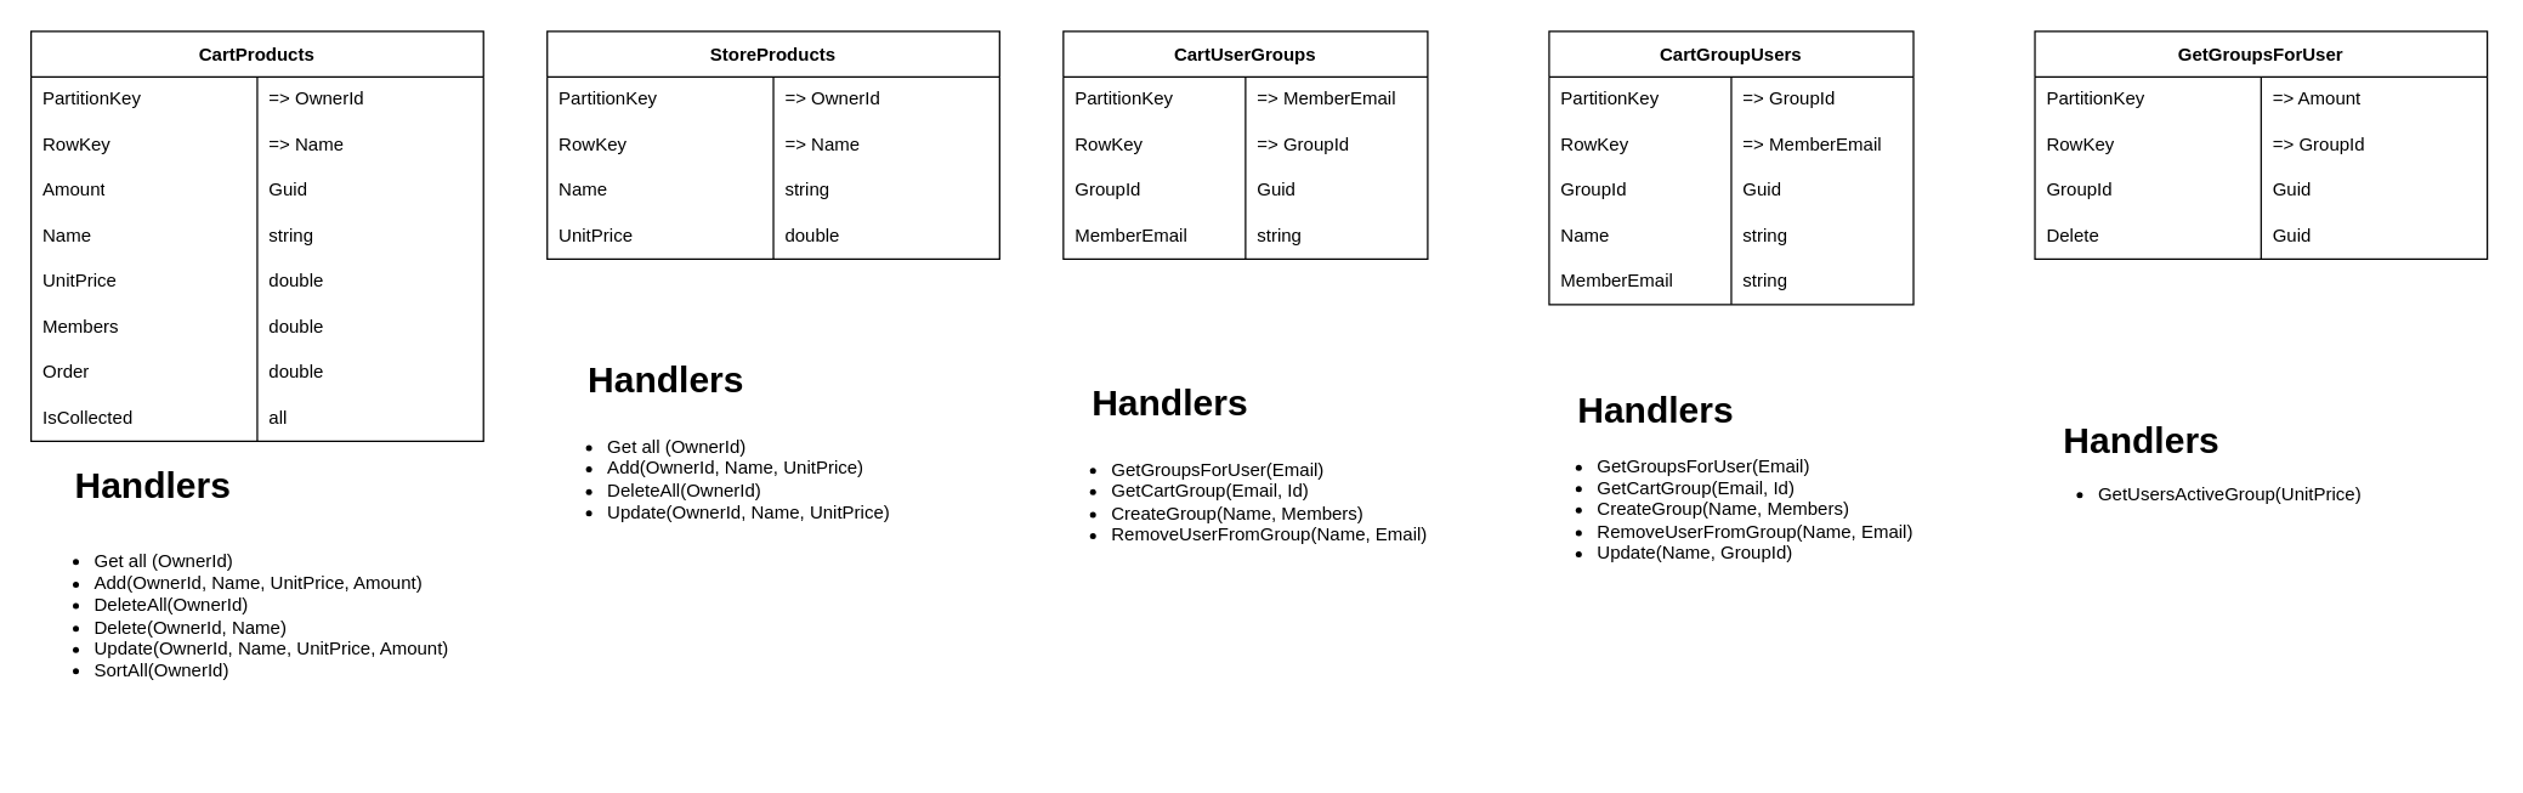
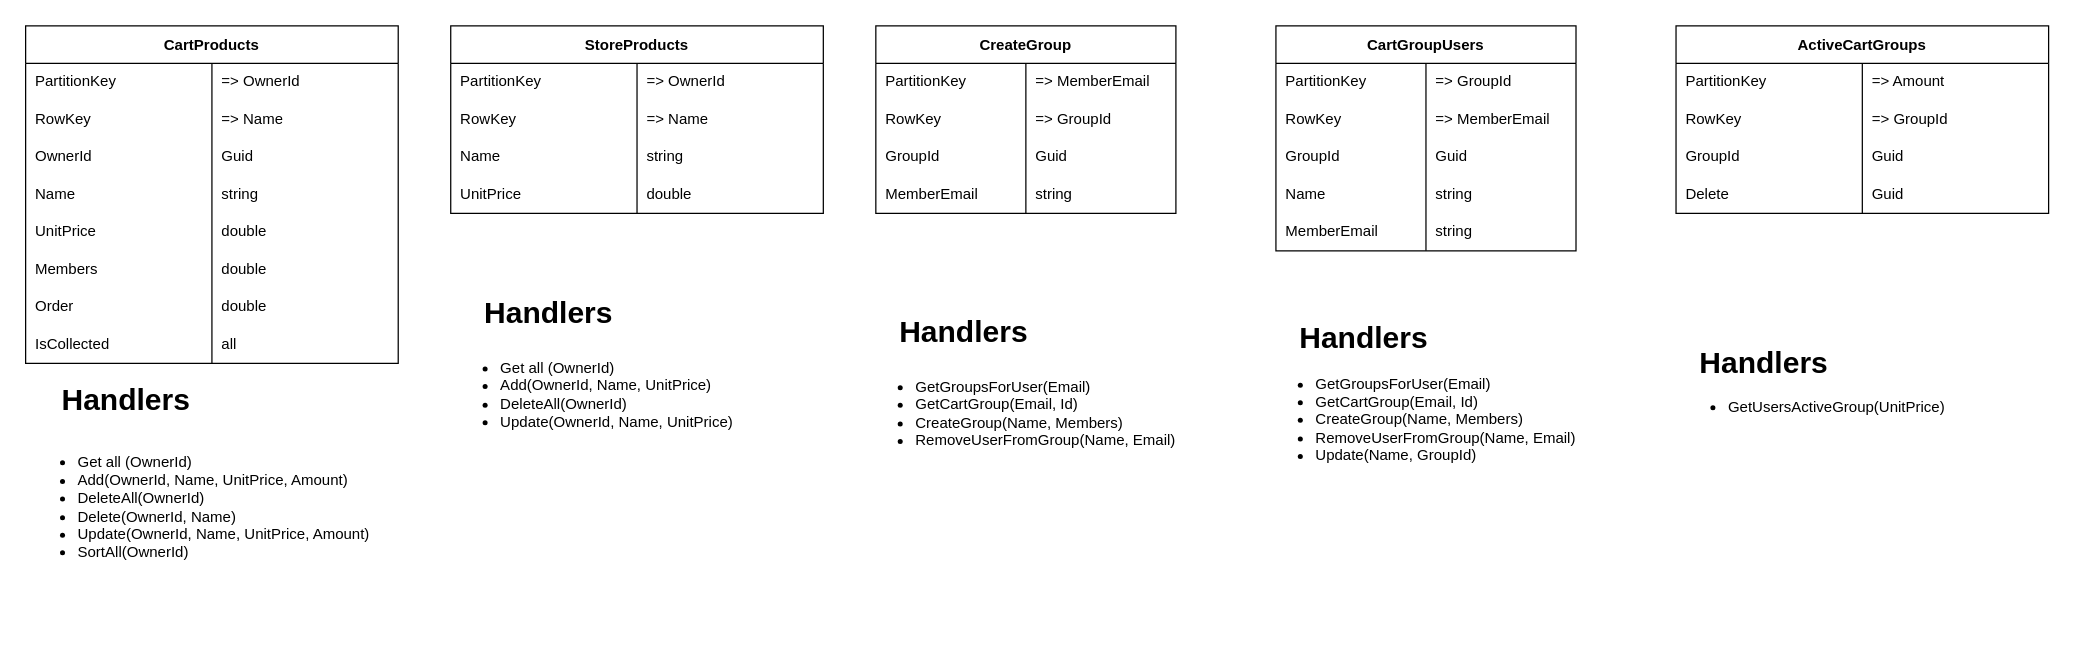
- <mxCell id="46" value="CartUserGroups" style="shape=table;startSize=30;container=1;collapsible=0;childLayout=tableLayout;fixedRows=1;rowLines=0;fontStyle=1;" vertex="1" parent="1"><mxGeometry x="700" y="20" width="240" height="150" as="geometry" /></mxCell>
+ <mxCell id="46" value="CreateGroup" style="shape=table;startSize=30;container=1;collapsible=0;childLayout=tableLayout;fixedRows=1;rowLines=0;fontStyle=1;" vertex="1" parent="1"><mxGeometry x="700" y="20" width="240" height="150" as="geometry" /></mxCell>
- <mxCell id="61" value="GetGroupsForUser" style="shape=table;startSize=30;container=1;collapsible=0;childLayout=tableLayout;fixedRows=1;rowLines=0;fontStyle=1;" vertex="1" parent="1"><mxGeometry x="1340" y="20" width="298" height="150" as="geometry" /></mxCell>
+ <mxCell id="61" value="ActiveCartGroups" style="shape=table;startSize=30;container=1;collapsible=0;childLayout=tableLayout;fixedRows=1;rowLines=0;fontStyle=1;" vertex="1" parent="1"><mxGeometry x="1340" y="20" width="298" height="150" as="geometry" /></mxCell>
- <mxCell id="11" value="Amount" style="shape=partialRectangle;html=1;whiteSpace=wrap;connectable=0;fillColor=none;top=0;left=0;bottom=0;right=0;align=left;spacingLeft=6;overflow=hidden;" vertex="1" parent="10"><mxGeometry width="149" height="30" as="geometry"><mxRectangle width="149" height="30" as="alternateBounds" /></mxGeometry></mxCell>
+ <mxCell id="11" value="OwnerId" style="shape=partialRectangle;html=1;whiteSpace=wrap;connectable=0;fillColor=none;top=0;left=0;bottom=0;right=0;align=left;spacingLeft=6;overflow=hidden;" vertex="1" parent="10"><mxGeometry width="149" height="30" as="geometry"><mxRectangle width="149" height="30" as="alternateBounds" /></mxGeometry></mxCell>
